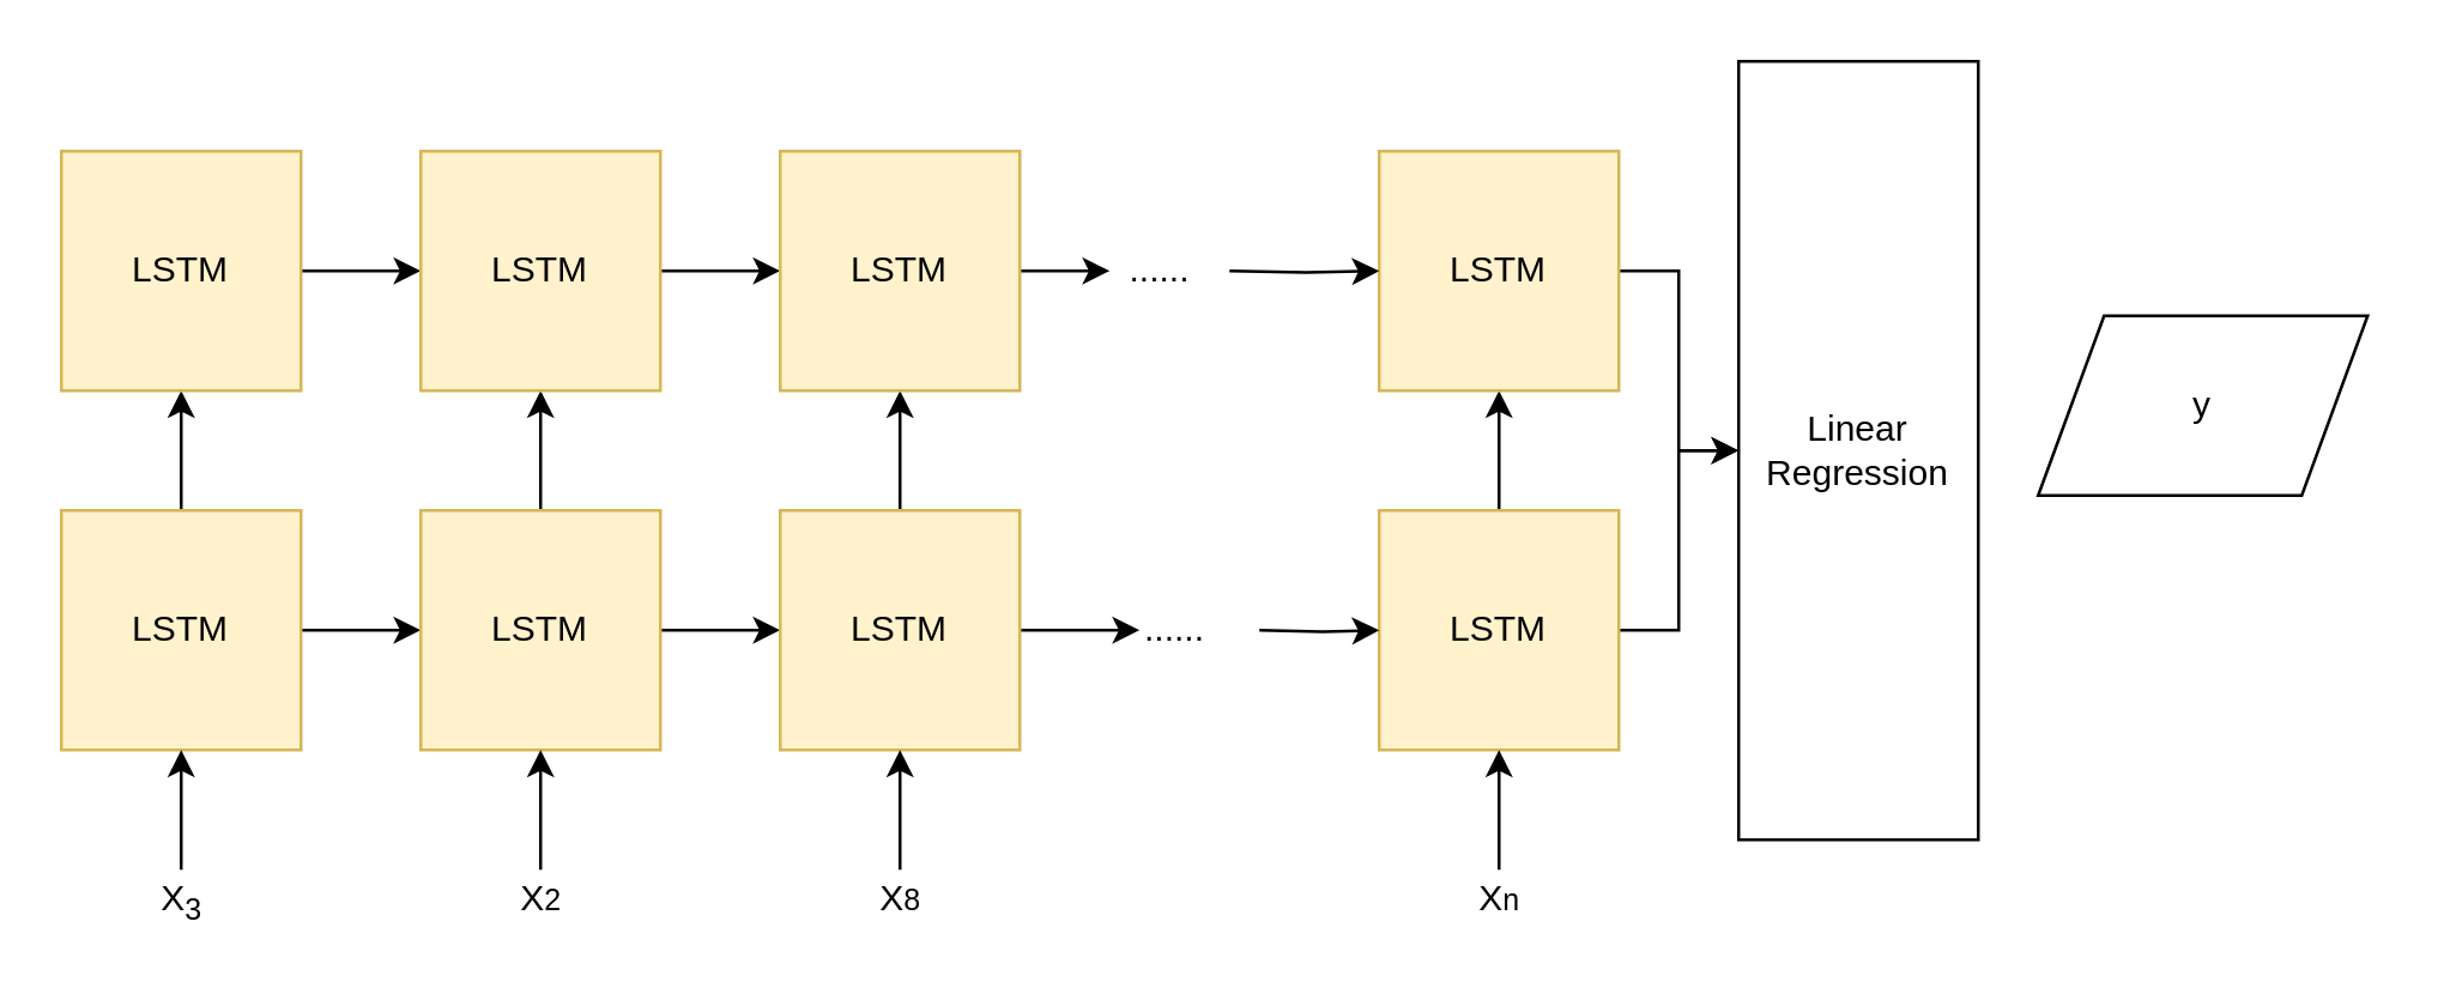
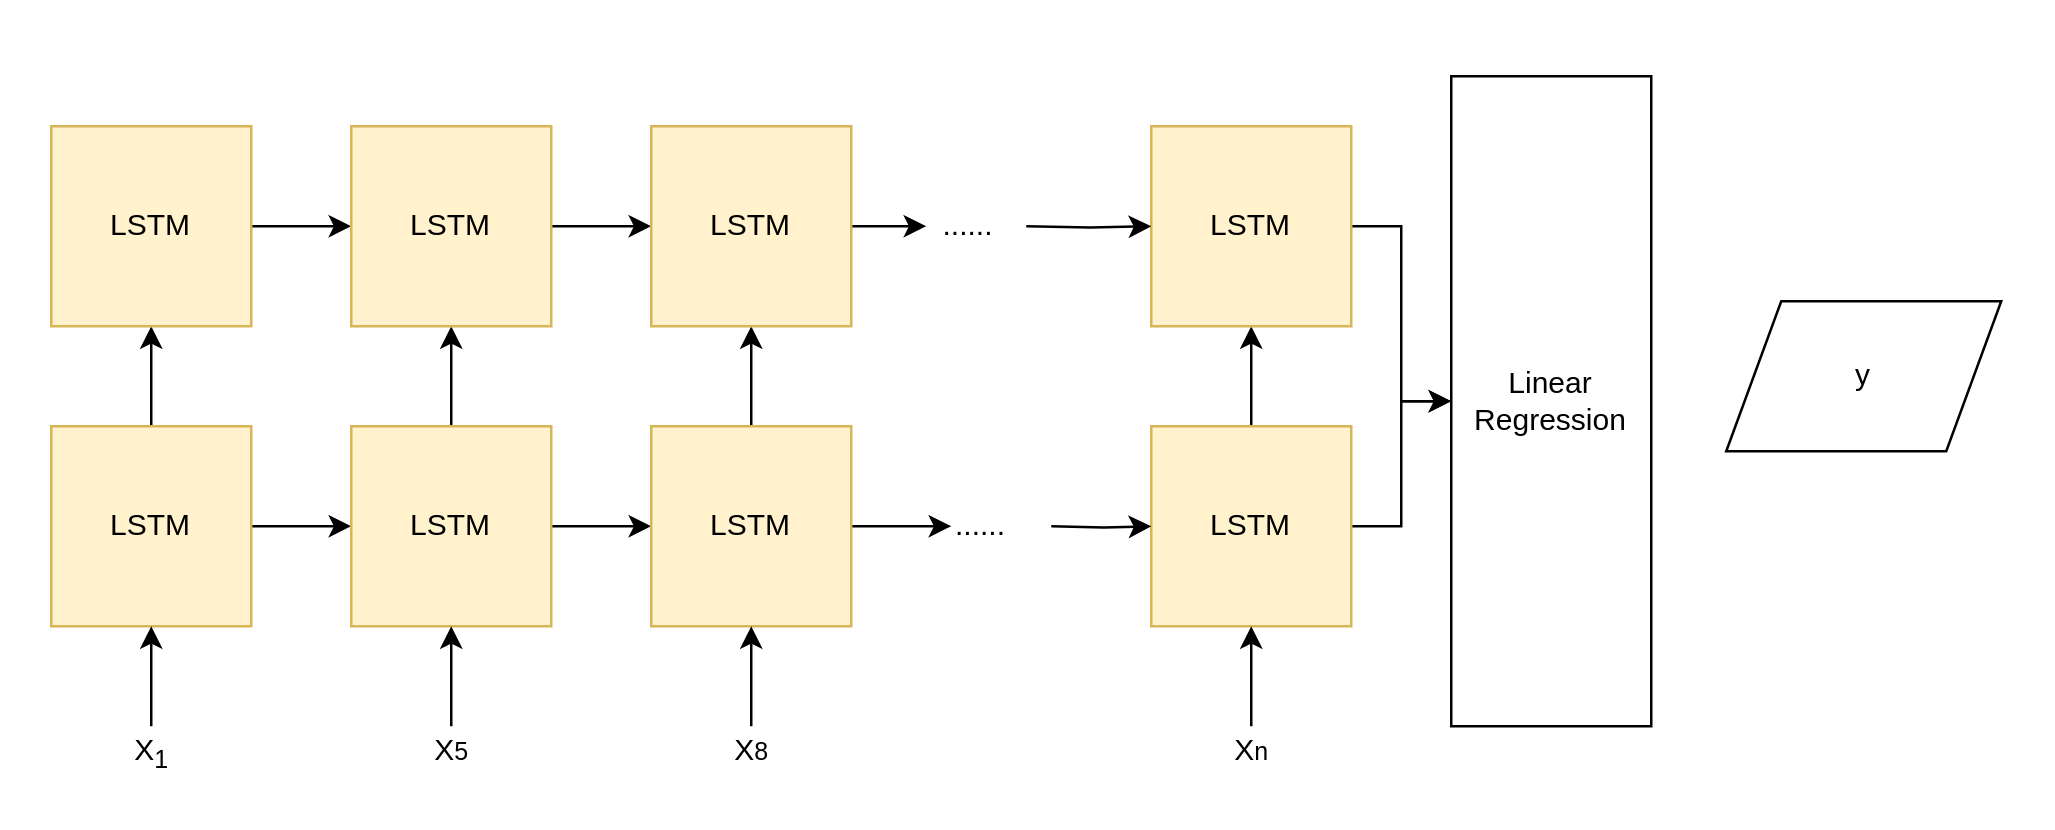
- <mxCell id="31" value="y" style="shape=parallelogram;perimeter=parallelogramPerimeter;whiteSpace=wrap;html=1;align=center;" vertex="1" parent="1"><mxGeometry x="680" y="105" width="110" height="60" as="geometry" /></mxCell>
+ <mxCell id="31" value="y" style="shape=parallelogram;perimeter=parallelogramPerimeter;whiteSpace=wrap;html=1;align=center;" vertex="1" parent="1"><mxGeometry x="690" y="120" width="110" height="60" as="geometry" /></mxCell>
- <mxCell id="22" value="Linear Regression" style="rounded=0;whiteSpace=wrap;html=1;align=center;" vertex="1" parent="1"><mxGeometry x="580" y="20" width="80" height="260" as="geometry" /></mxCell>
+ <mxCell id="22" value="Linear Regression" style="rounded=0;whiteSpace=wrap;html=1;align=center;" vertex="1" parent="1"><mxGeometry x="580" y="30" width="80" height="260" as="geometry" /></mxCell>
- <mxCell id="6" value="X&lt;sub&gt;3&lt;/sub&gt;" style="text;html=1;resizable=0;points=[];autosize=1;align=center;verticalAlign=top;spacingTop=-4;" vertex="1" parent="1"><mxGeometry x="45" y="290" width="30" height="20" as="geometry" /></mxCell>
+ <mxCell id="6" value="X&lt;sub&gt;1&lt;/sub&gt;" style="text;html=1;resizable=0;points=[];autosize=1;align=center;verticalAlign=top;spacingTop=-4;" vertex="1" parent="1"><mxGeometry x="45" y="290" width="30" height="20" as="geometry" /></mxCell>
- <mxCell id="11" value="X&lt;font size=&quot;1&quot;&gt;2&lt;/font&gt;" style="text;html=1;resizable=0;points=[];autosize=1;align=center;verticalAlign=top;spacingTop=-4;" vertex="1" parent="1"><mxGeometry x="165" y="290" width="30" height="20" as="geometry" /></mxCell>
+ <mxCell id="11" value="X&lt;font size=&quot;1&quot;&gt;5&lt;/font&gt;" style="text;html=1;resizable=0;points=[];autosize=1;align=center;verticalAlign=top;spacingTop=-4;" vertex="1" parent="1"><mxGeometry x="165" y="290" width="30" height="20" as="geometry" /></mxCell>
